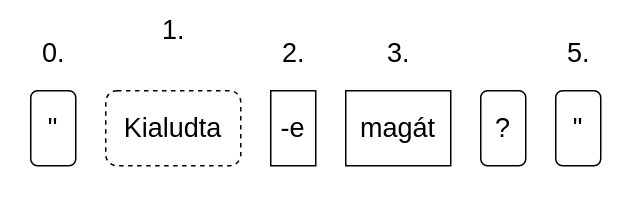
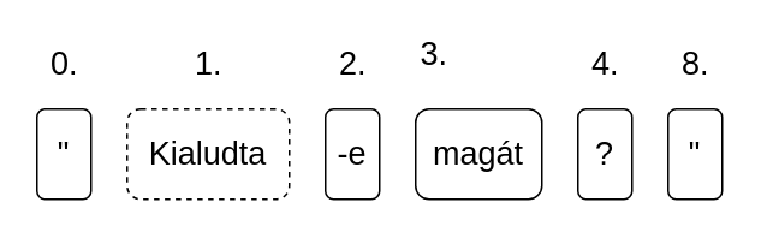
- <mxCell id="9" value="1." style="text;html=1;align=center;verticalAlign=middle;resizable=0;points=[];autosize=1;strokeColor=none;fillColor=none;fontSize=18;" vertex="1" parent="1"><mxGeometry x="100" y="5" width="30" height="30" as="geometry" /></mxCell>
+ <mxCell id="9" value="1." style="text;html=1;align=center;verticalAlign=middle;resizable=0;points=[];autosize=1;strokeColor=none;fillColor=none;fontSize=18;" vertex="1" parent="1"><mxGeometry x="100" y="20" width="30" height="30" as="geometry" /></mxCell>
- <mxCell id="11" value="3." style="text;html=1;align=center;verticalAlign=middle;resizable=0;points=[];autosize=1;strokeColor=none;fillColor=none;fontSize=18;" vertex="1" parent="1"><mxGeometry x="250" y="20" width="30" height="30" as="geometry" /></mxCell>
+ <mxCell id="11" value="3." style="text;html=1;align=center;verticalAlign=middle;resizable=0;points=[];autosize=1;strokeColor=none;fillColor=none;fontSize=18;" vertex="1" parent="1"><mxGeometry x="225" y="15" width="30" height="30" as="geometry" /></mxCell>
+ <mxCell id="12" value="4." style="text;html=1;align=center;verticalAlign=middle;resizable=0;points=[];autosize=1;strokeColor=none;fillColor=none;fontSize=18;" vertex="1" parent="1"><mxGeometry x="320" y="20" width="30" height="30" as="geometry" /></mxCell>
- <mxCell id="13" value="5." style="text;html=1;align=center;verticalAlign=middle;resizable=0;points=[];autosize=1;strokeColor=none;fillColor=none;fontSize=18;" vertex="1" parent="1"><mxGeometry x="370" y="20" width="30" height="30" as="geometry" /></mxCell>
+ <mxCell id="13" value="8." style="text;html=1;align=center;verticalAlign=middle;resizable=0;points=[];autosize=1;strokeColor=none;fillColor=none;fontSize=18;" vertex="1" parent="1"><mxGeometry x="370" y="20" width="30" height="30" as="geometry" /></mxCell>
- <mxCell id="6" value="&lt;span style=&quot;font-size: 18px&quot;&gt;-e&lt;/span&gt;" style="whiteSpace=wrap;html=1;rounded=0;" vertex="1" parent="1"><mxGeometry x="180" y="60" width="30" height="50" as="geometry" /></mxCell>
+ <mxCell id="6" value="&lt;span style=&quot;font-size: 18px&quot;&gt;-e&lt;/span&gt;" style="rounded=1;whiteSpace=wrap;html=1;" vertex="1" parent="1"><mxGeometry x="180" y="60" width="30" height="50" as="geometry" /></mxCell>
- <mxCell id="4" value="&lt;font style=&quot;font-size: 18px&quot;&gt;magát&lt;/font&gt;" style="whiteSpace=wrap;html=1;rounded=0;" vertex="1" parent="1"><mxGeometry x="230" y="60" width="70" height="50" as="geometry" /></mxCell>
+ <mxCell id="4" value="&lt;font style=&quot;font-size: 18px&quot;&gt;magát&lt;/font&gt;" style="rounded=1;whiteSpace=wrap;html=1;" vertex="1" parent="1"><mxGeometry x="230" y="60" width="70" height="50" as="geometry" /></mxCell>
